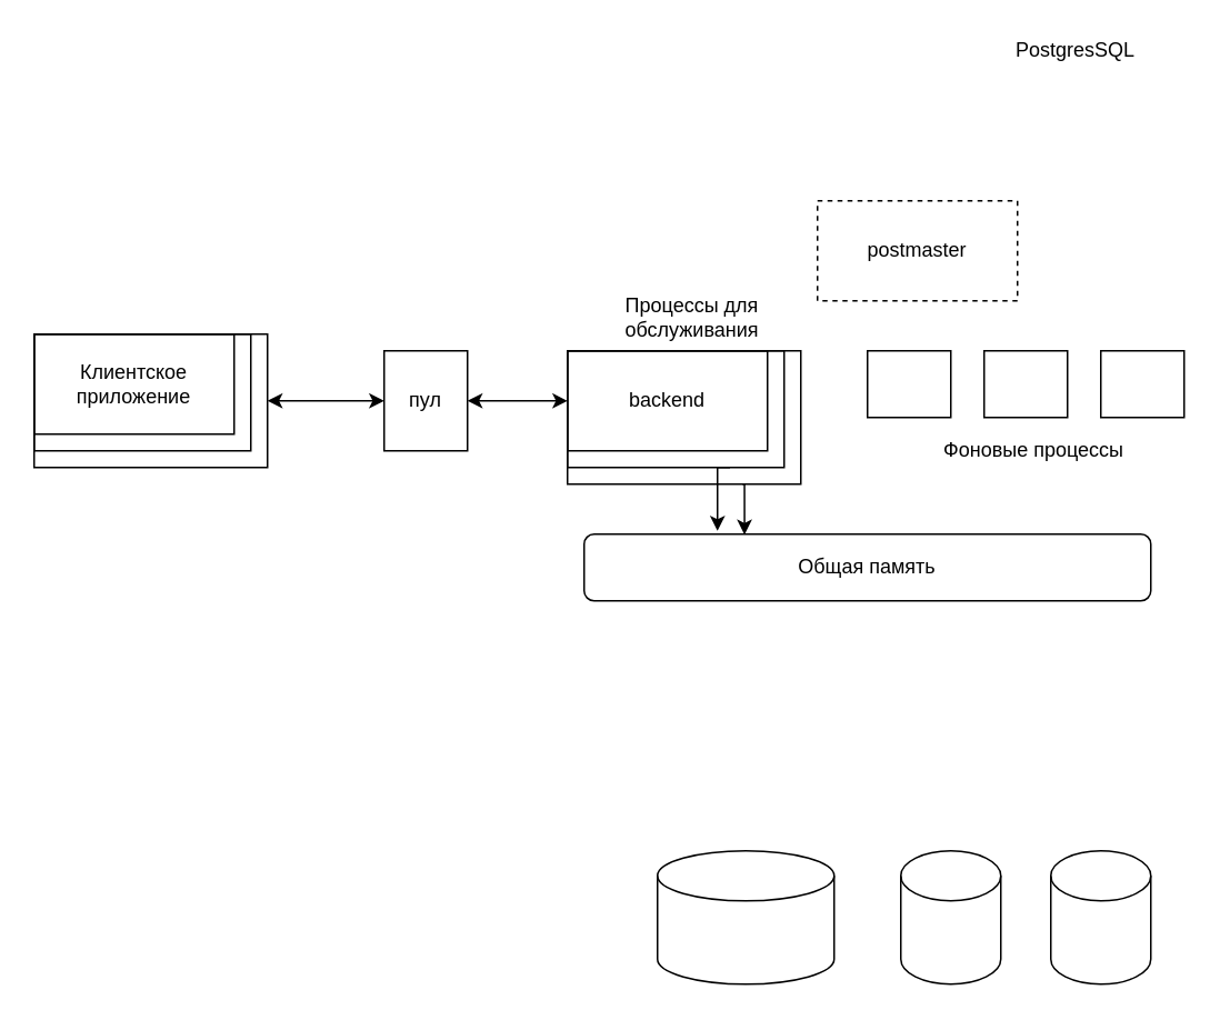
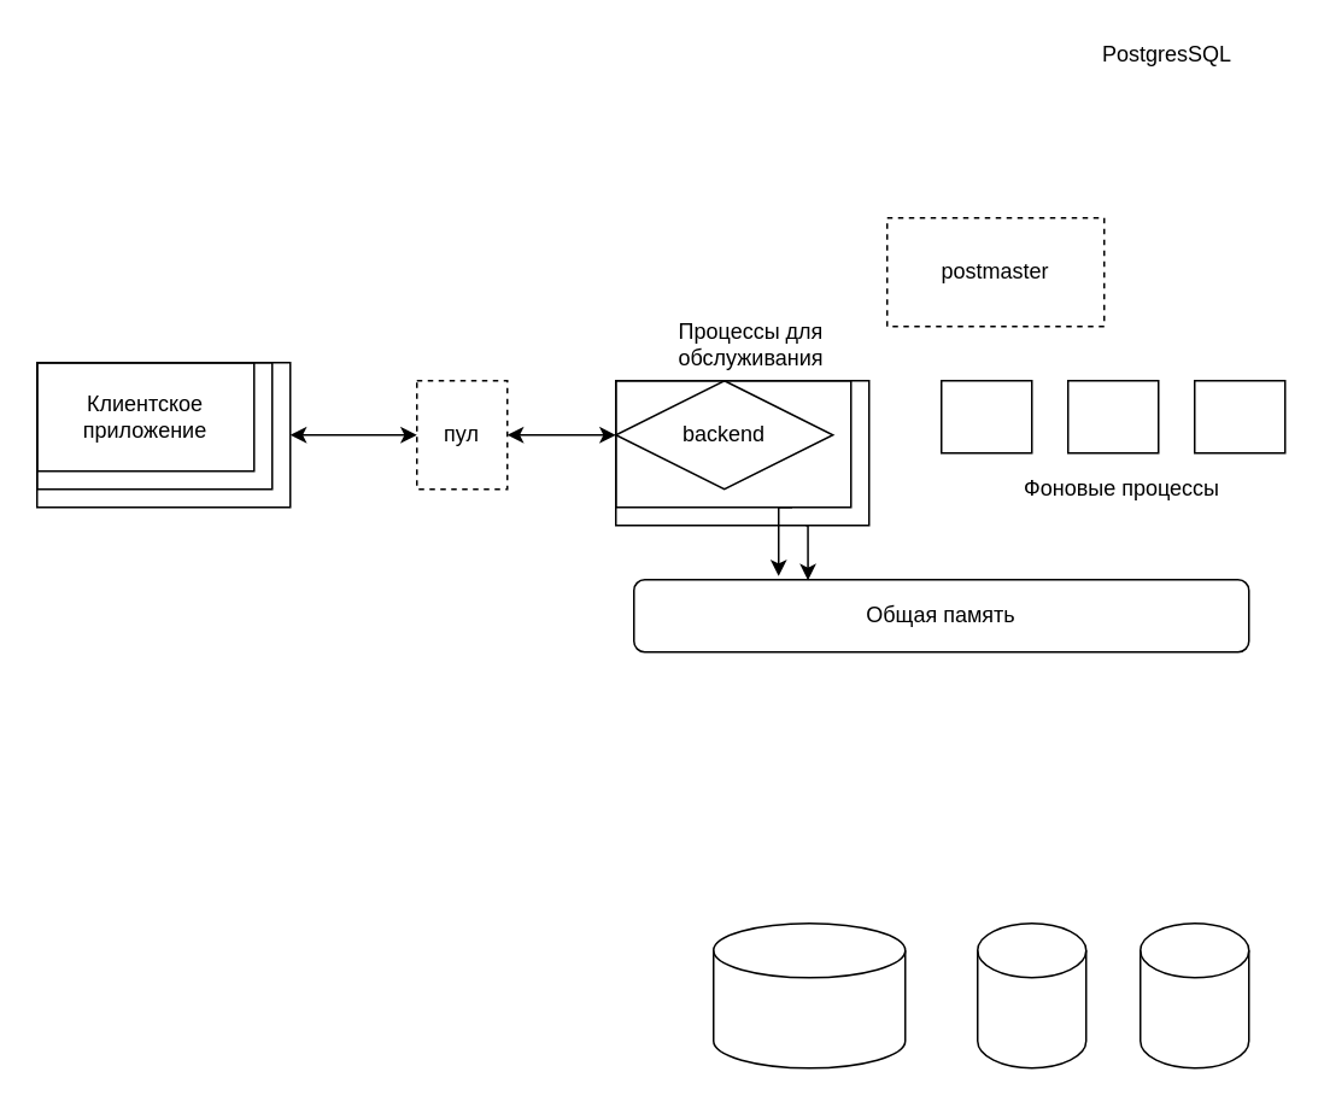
- <mxCell id="11" value="пул" style="rounded=0;whiteSpace=wrap;html=1;fillColor=none;" vertex="1" parent="1"><mxGeometry x="230" y="210" width="50" height="60" as="geometry" /></mxCell>
+ <mxCell id="11" value="пул" style="rounded=0;whiteSpace=wrap;html=1;fillColor=none;dashed=1;" vertex="1" parent="1"><mxGeometry x="230" y="210" width="50" height="60" as="geometry" /></mxCell>
- <mxCell id="5" value="backend" style="rounded=0;whiteSpace=wrap;html=1;fillColor=none;" vertex="1" parent="1"><mxGeometry x="340" y="210" width="120" height="60" as="geometry" /></mxCell>
+ <mxCell id="5" value="backend" style="rhombus;whiteSpace=wrap;html=1;fillColor=none;" vertex="1" parent="1"><mxGeometry x="340" y="210" width="120" height="60" as="geometry" /></mxCell>
